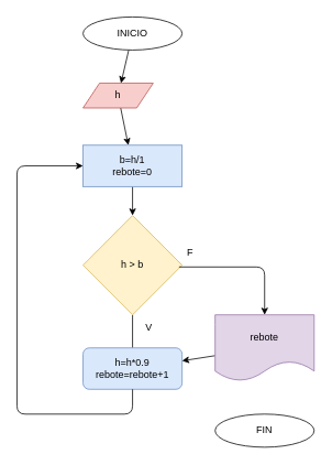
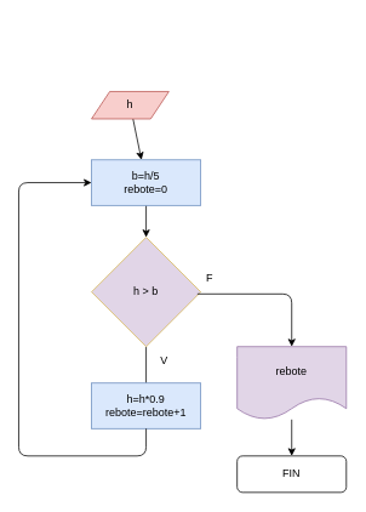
- <mxCell id="3" value="INICIO" style="ellipse;whiteSpace=wrap;html=1;" vertex="1" parent="1"><mxGeometry x="100" y="20" width="120" height="40" as="geometry" /></mxCell>
- <mxCell id="2" value="" style="edgeStyle=none;html=1;" edge="1" parent="1" source="3" target="5"><mxGeometry relative="1" as="geometry" /></mxCell>
- <mxCell id="7" value="b=h/1&lt;br&gt;rebote=0" style="whiteSpace=wrap;html=1;fillColor=#dae8fc;strokeColor=#6c8ebf;" vertex="1" parent="1"><mxGeometry x="100" y="175" width="120" height="50" as="geometry" /></mxCell>
+ <mxCell id="7" value="b=h/5&lt;br&gt;rebote=0" style="whiteSpace=wrap;html=1;fillColor=#dae8fc;strokeColor=#6c8ebf;" vertex="1" parent="1"><mxGeometry x="100" y="175" width="120" height="50" as="geometry" /></mxCell>
- <mxCell id="9" value="h &amp;gt; b" style="rhombus;whiteSpace=wrap;html=1;fillColor=#fff2cc;strokeColor=#d6b656;" vertex="1" parent="1"><mxGeometry x="100" y="260" width="120" height="120" as="geometry" /></mxCell>
+ <mxCell id="9" value="h &amp;gt; b" style="rhombus;whiteSpace=wrap;html=1;fillColor=#e1d5e7;strokeColor=#d6b656;" vertex="1" parent="1"><mxGeometry x="100" y="260" width="120" height="120" as="geometry" /></mxCell>
- <mxCell id="15" value="" style="edgeStyle=none;html=1;" edge="1" parent="1" source="16" target="10"><mxGeometry relative="1" as="geometry" /></mxCell>
+ <mxCell id="15" value="" style="edgeStyle=none;html=1;" edge="1" parent="1" source="16" target="17"><mxGeometry relative="1" as="geometry" /></mxCell>
- <mxCell id="10" value="h=h*0.9&lt;br&gt;rebote=rebote+1" style="whiteSpace=wrap;html=1;fillColor=#dae8fc;strokeColor=#6c8ebf;rounded=1;" vertex="1" parent="1"><mxGeometry x="100" y="420" width="120" height="50" as="geometry" /></mxCell>
+ <mxCell id="10" value="h=h*0.9&lt;br&gt;rebote=rebote+1" style="whiteSpace=wrap;html=1;fillColor=#dae8fc;strokeColor=#6c8ebf;" vertex="1" parent="1"><mxGeometry x="100" y="420" width="120" height="50" as="geometry" /></mxCell>
- <mxCell id="17" value="FIN" style="ellipse;whiteSpace=wrap;html=1;" vertex="1" parent="1"><mxGeometry x="260" y="500" width="120" height="40" as="geometry" /></mxCell>
+ <mxCell id="17" value="FIN" style="whiteSpace=wrap;html=1;rounded=1;" vertex="1" parent="1"><mxGeometry x="260" y="500" width="120" height="40" as="geometry" /></mxCell>
